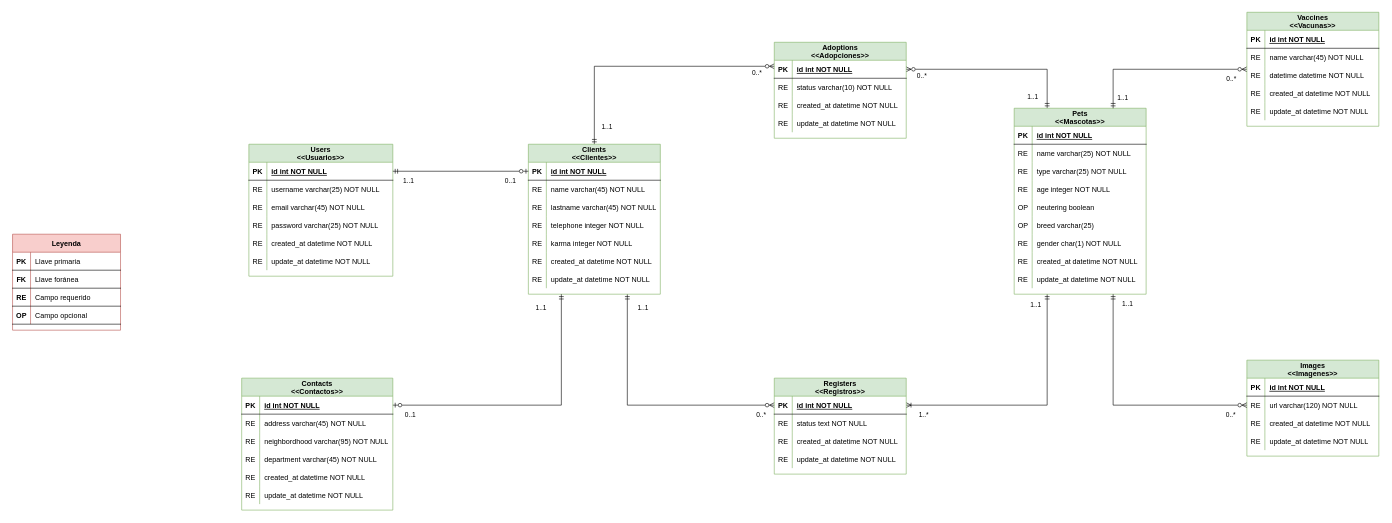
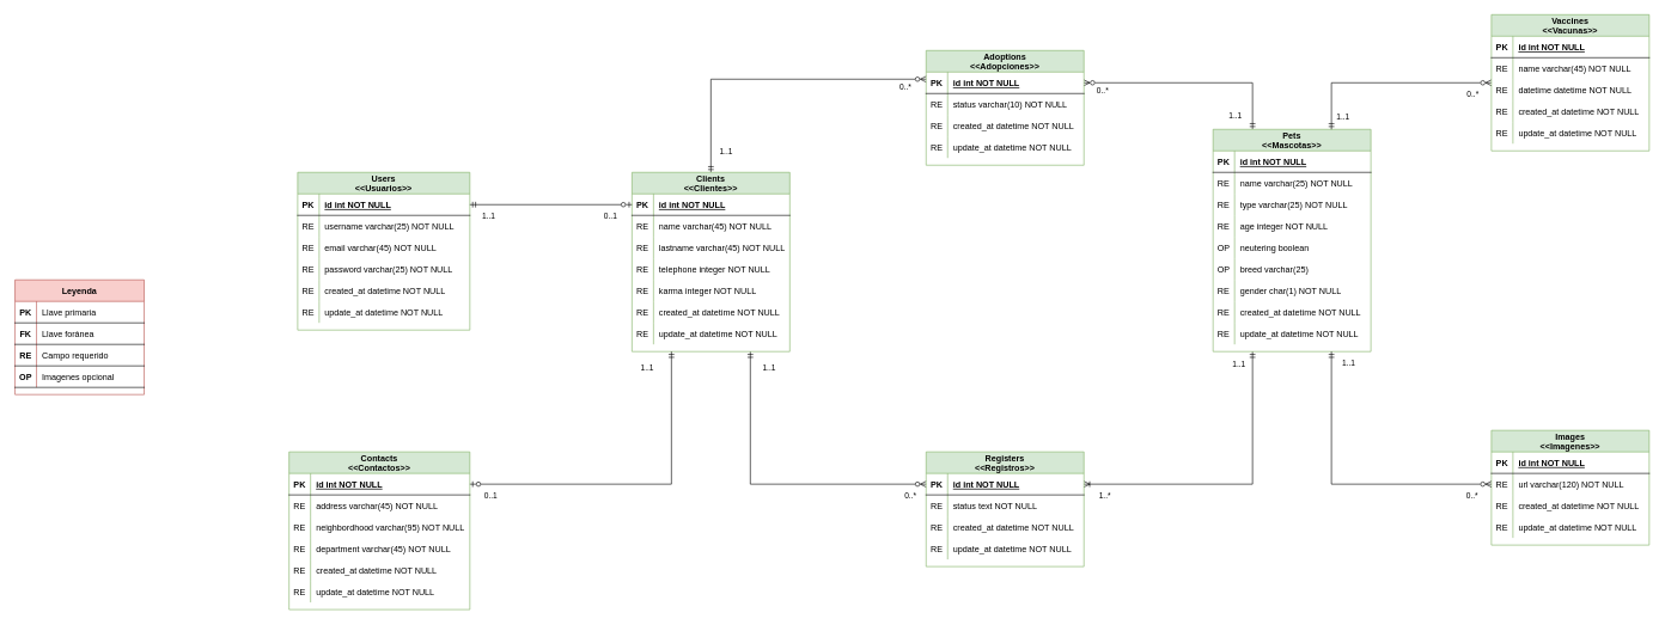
- <mxCell id="95" value="Campo opcional" style="shape=partialRectangle;connectable=0;fillColor=none;top=0;left=0;bottom=0;right=0;align=left;spacingLeft=6;fontStyle=0;overflow=hidden;" parent="93" vertex="1"><mxGeometry x="30" width="150" height="30" as="geometry"><mxRectangle width="150" height="30" as="alternateBounds" /></mxGeometry></mxCell>
+ <mxCell id="95" value="Imagenes opcional" style="shape=partialRectangle;connectable=0;fillColor=none;top=0;left=0;bottom=0;right=0;align=left;spacingLeft=6;fontStyle=0;overflow=hidden;" parent="93" vertex="1"><mxGeometry x="30" width="150" height="30" as="geometry"><mxRectangle width="150" height="30" as="alternateBounds" /></mxGeometry></mxCell>
